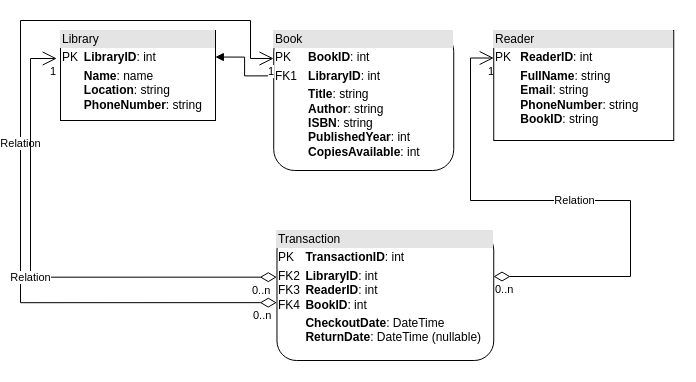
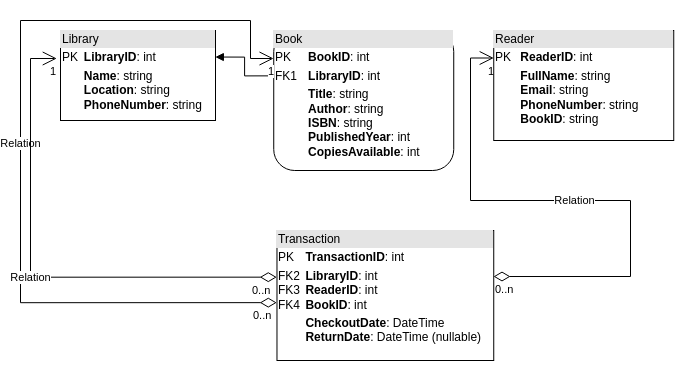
- <mxCell id="2" value="&lt;div style=&quot;box-sizing:border-box;width:100%;background:#e4e4e4;padding:2px;&quot;&gt;Library&lt;/div&gt;&lt;table style=&quot;width:100%;font-size:1em;&quot; cellpadding=&quot;2&quot; cellspacing=&quot;0&quot;&gt;&lt;tbody&gt;&lt;tr&gt;&lt;td&gt;PK&lt;/td&gt;&lt;td&gt;&lt;strong&gt;LibraryID&lt;/strong&gt;: int&lt;br&gt;&lt;/td&gt;&lt;/tr&gt;&lt;tr&gt;&lt;td&gt;&lt;br&gt;&lt;/td&gt;&lt;td&gt;&lt;strong&gt;Name&lt;/strong&gt;: name&lt;br&gt;&lt;strong&gt;Location&lt;/strong&gt;: string&lt;br&gt;&lt;strong&gt;PhoneNumber&lt;/strong&gt;: string&lt;br&gt;&lt;/td&gt;&lt;/tr&gt;&lt;tr&gt;&lt;td&gt;&lt;/td&gt;&lt;td&gt;&lt;br&gt;&lt;/td&gt;&lt;/tr&gt;&lt;/tbody&gt;&lt;/table&gt;" style="verticalAlign=top;align=left;overflow=fill;html=1;whiteSpace=wrap;movable=1;resizable=1;rotatable=1;deletable=1;editable=1;locked=0;connectable=1;" vertex="1" parent="1"><mxGeometry x="60" y="30" width="155" height="90" as="geometry" /></mxCell>
+ <mxCell id="2" value="&lt;div style=&quot;box-sizing:border-box;width:100%;background:#e4e4e4;padding:2px;&quot;&gt;Library&lt;/div&gt;&lt;table style=&quot;width:100%;font-size:1em;&quot; cellpadding=&quot;2&quot; cellspacing=&quot;0&quot;&gt;&lt;tbody&gt;&lt;tr&gt;&lt;td&gt;PK&lt;/td&gt;&lt;td&gt;&lt;strong&gt;LibraryID&lt;/strong&gt;: int&lt;br&gt;&lt;/td&gt;&lt;/tr&gt;&lt;tr&gt;&lt;td&gt;&lt;br&gt;&lt;/td&gt;&lt;td&gt;&lt;strong&gt;Name&lt;/strong&gt;: string&lt;br&gt;&lt;strong&gt;Location&lt;/strong&gt;: string&lt;br&gt;&lt;strong&gt;PhoneNumber&lt;/strong&gt;: string&lt;br&gt;&lt;/td&gt;&lt;/tr&gt;&lt;tr&gt;&lt;td&gt;&lt;/td&gt;&lt;td&gt;&lt;br&gt;&lt;/td&gt;&lt;/tr&gt;&lt;/tbody&gt;&lt;/table&gt;" style="verticalAlign=top;align=left;overflow=fill;html=1;whiteSpace=wrap;movable=1;resizable=1;rotatable=1;deletable=1;editable=1;locked=0;connectable=1;" vertex="1" parent="1"><mxGeometry x="60" y="30" width="155" height="90" as="geometry" /></mxCell>
- <mxCell id="10" value="&lt;div style=&quot;box-sizing:border-box;width:100%;background:#e4e4e4;padding:2px;&quot;&gt;Transaction&lt;/div&gt;&lt;table style=&quot;width:100%;font-size:1em;&quot; cellpadding=&quot;2&quot; cellspacing=&quot;0&quot;&gt;&lt;tbody&gt;&lt;tr&gt;&lt;td&gt;PK&lt;/td&gt;&lt;td&gt;&lt;strong&gt;TransactionID&lt;/strong&gt;: int&lt;/td&gt;&lt;/tr&gt;&lt;tr&gt;&lt;td&gt;FK2&lt;br&gt;FK3&lt;br&gt;FK4&lt;/td&gt;&lt;td&gt;&lt;strong&gt;LibraryID&lt;/strong&gt;: int&lt;br&gt;&lt;strong&gt;ReaderID&lt;/strong&gt;: int&lt;br&gt;&lt;strong&gt;BookID&lt;/strong&gt;: int&lt;br&gt;&lt;/td&gt;&lt;/tr&gt;&lt;tr&gt;&lt;td&gt;&lt;/td&gt;&lt;td&gt;&lt;strong&gt;CheckoutDate&lt;/strong&gt;: DateTime&lt;br&gt;&lt;strong&gt;ReturnDate&lt;/strong&gt;: DateTime (nullable)&lt;br&gt;&lt;/td&gt;&lt;/tr&gt;&lt;/tbody&gt;&lt;/table&gt;" style="verticalAlign=top;align=left;overflow=fill;html=1;whiteSpace=wrap;rounded=1;" vertex="1" parent="1"><mxGeometry x="276.48" y="230" width="216.76" height="130" as="geometry" /></mxCell>
+ <mxCell id="10" value="&lt;div style=&quot;box-sizing:border-box;width:100%;background:#e4e4e4;padding:2px;&quot;&gt;Transaction&lt;/div&gt;&lt;table style=&quot;width:100%;font-size:1em;&quot; cellpadding=&quot;2&quot; cellspacing=&quot;0&quot;&gt;&lt;tbody&gt;&lt;tr&gt;&lt;td&gt;PK&lt;/td&gt;&lt;td&gt;&lt;strong&gt;TransactionID&lt;/strong&gt;: int&lt;/td&gt;&lt;/tr&gt;&lt;tr&gt;&lt;td&gt;FK2&lt;br&gt;FK3&lt;br&gt;FK4&lt;/td&gt;&lt;td&gt;&lt;strong&gt;LibraryID&lt;/strong&gt;: int&lt;br&gt;&lt;strong&gt;ReaderID&lt;/strong&gt;: int&lt;br&gt;&lt;strong&gt;BookID&lt;/strong&gt;: int&lt;br&gt;&lt;/td&gt;&lt;/tr&gt;&lt;tr&gt;&lt;td&gt;&lt;/td&gt;&lt;td&gt;&lt;strong&gt;CheckoutDate&lt;/strong&gt;: DateTime&lt;br&gt;&lt;strong&gt;ReturnDate&lt;/strong&gt;: DateTime (nullable)&lt;br&gt;&lt;/td&gt;&lt;/tr&gt;&lt;/tbody&gt;&lt;/table&gt;" style="verticalAlign=top;align=left;overflow=fill;html=1;whiteSpace=wrap;" vertex="1" parent="1"><mxGeometry x="276.48" y="230" width="216.76" height="130" as="geometry" /></mxCell>
